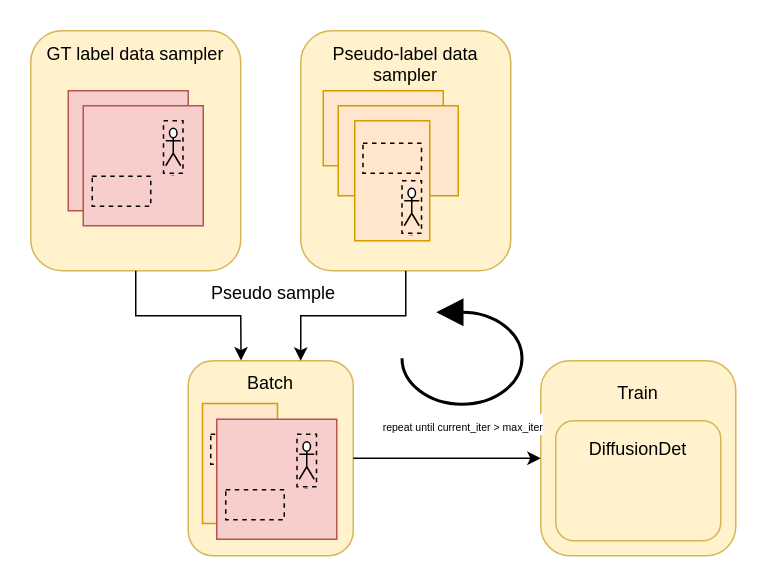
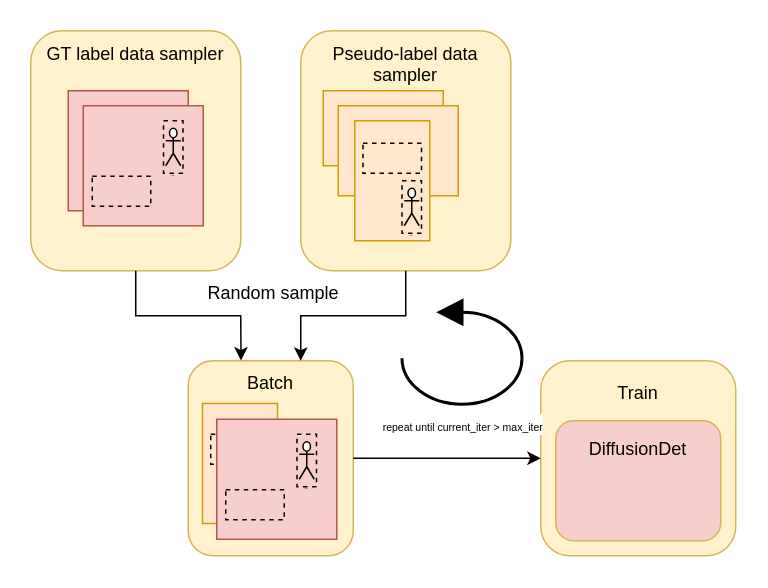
- <mxCell id="30" value="Pseudo sample" style="text;html=1;strokeColor=none;fillColor=none;align=center;verticalAlign=middle;whiteSpace=wrap;rounded=0;" vertex="1" parent="1"><mxGeometry x="121.5" y="180" width="120" height="30" as="geometry" /></mxCell>
+ <mxCell id="30" value="Random sample" style="text;html=1;strokeColor=none;fillColor=none;align=center;verticalAlign=middle;whiteSpace=wrap;rounded=0;" vertex="1" parent="1"><mxGeometry x="121.5" y="180" width="120" height="30" as="geometry" /></mxCell>
- <mxCell id="11" value="DiffusionDet&lt;br&gt;&lt;br&gt;&lt;br&gt;&lt;br&gt;" style="rounded=1;whiteSpace=wrap;html=1;fillColor=#fff2cc;strokeColor=#d6b656;" vertex="1" parent="1"><mxGeometry x="370" y="280" width="110" height="80" as="geometry" /></mxCell>
+ <mxCell id="11" value="DiffusionDet&lt;br&gt;&lt;br&gt;&lt;br&gt;&lt;br&gt;" style="rounded=1;whiteSpace=wrap;html=1;fillColor=#f8cecc;strokeColor=#d6b656;" vertex="1" parent="1"><mxGeometry x="370" y="280" width="110" height="80" as="geometry" /></mxCell>
